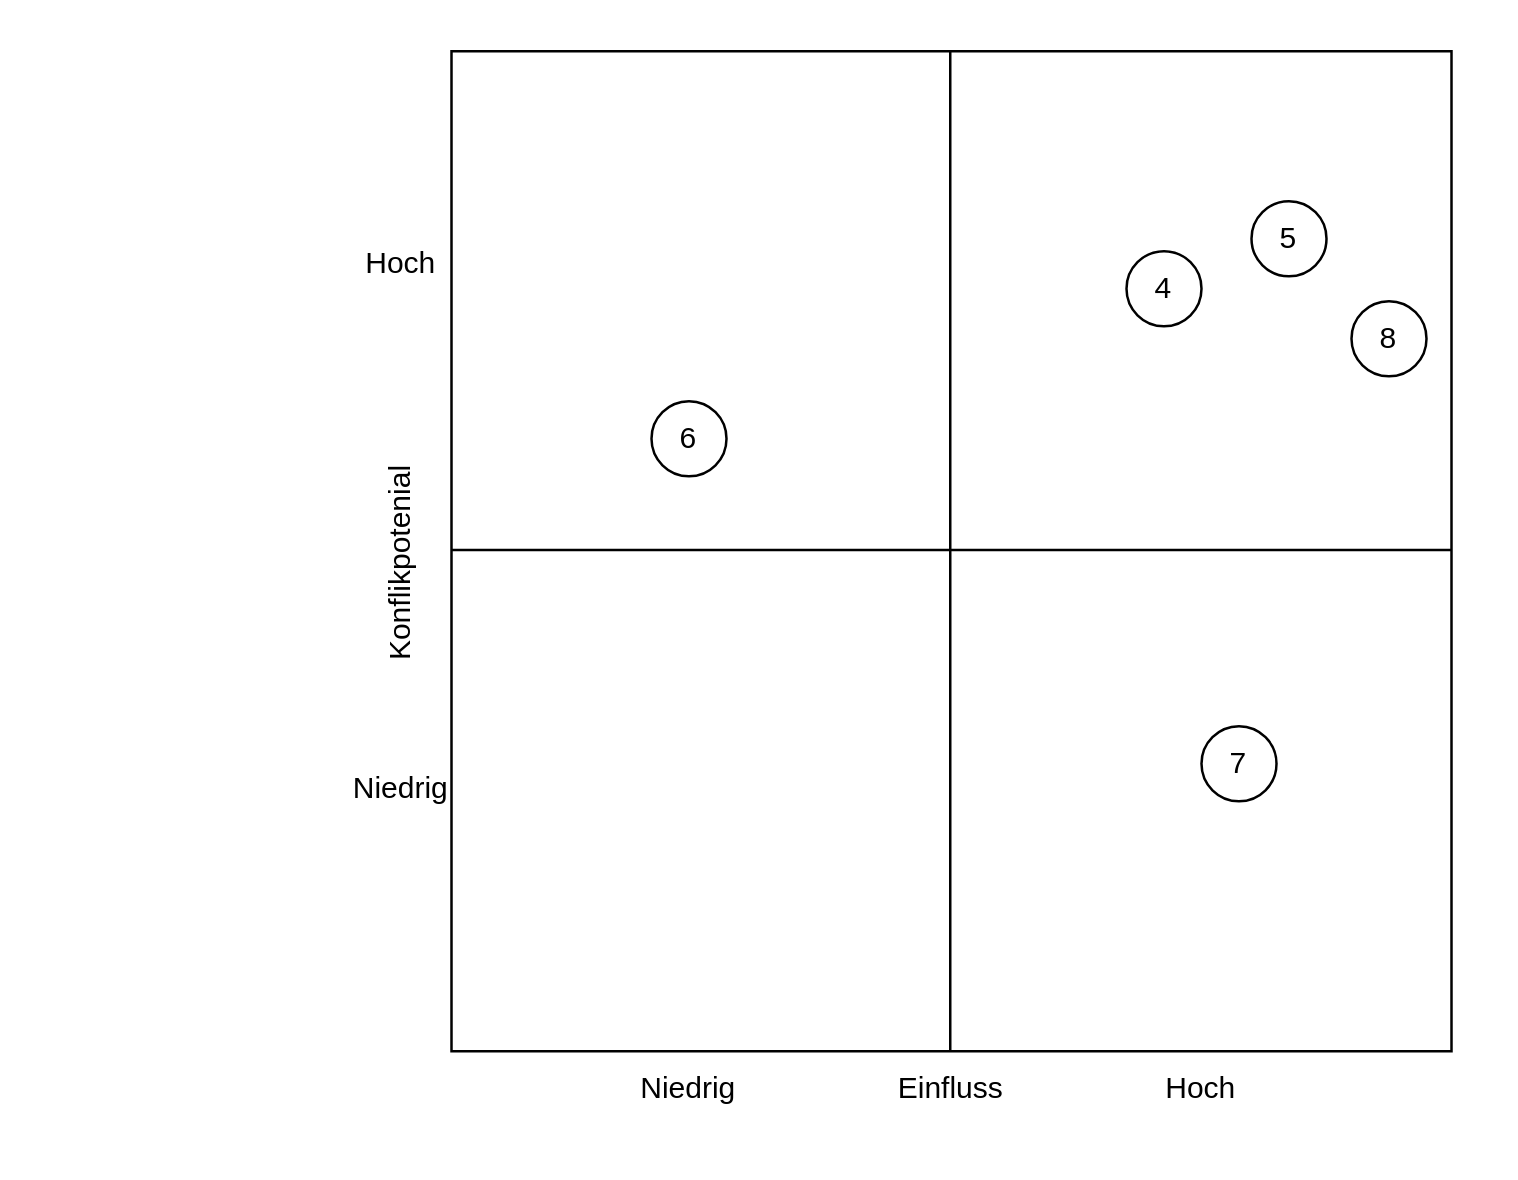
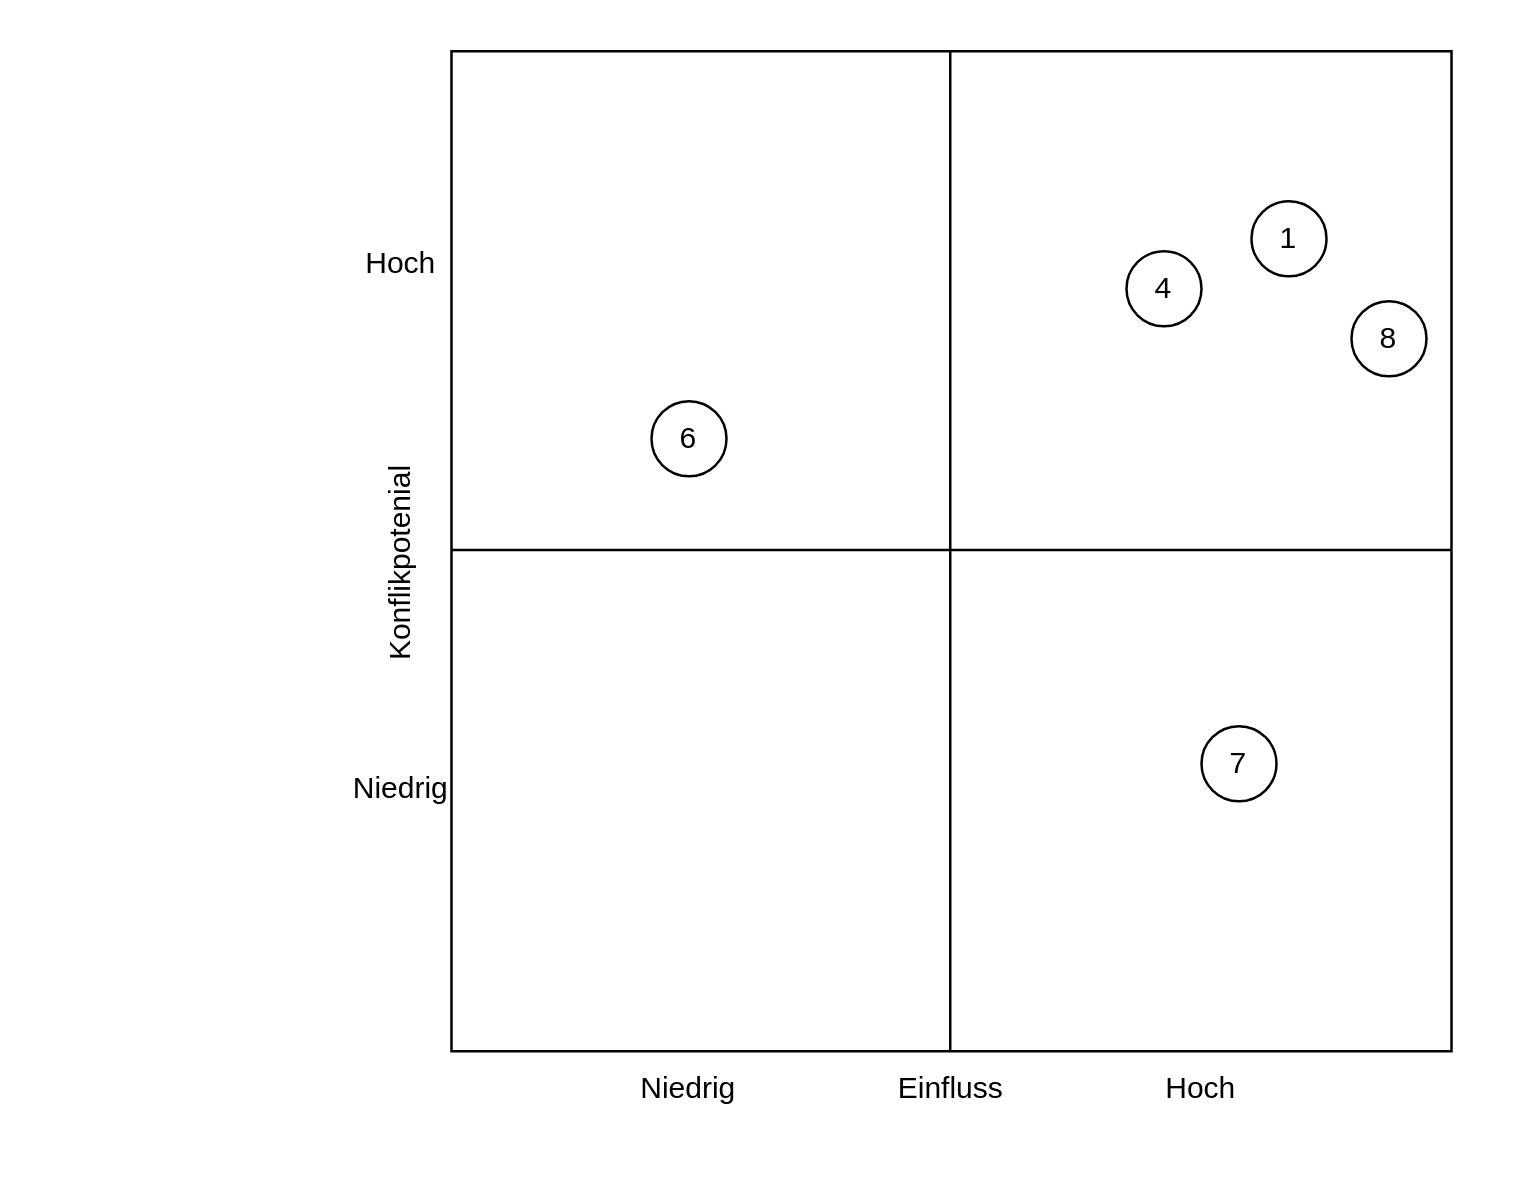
- <mxCell id="20" value="5" style="text;html=1;align=center;verticalAlign=middle;whiteSpace=wrap;rounded=0;" vertex="1" parent="1"><mxGeometry x="485" y="80" width="60" height="30" as="geometry" /></mxCell>
+ <mxCell id="20" value="1" style="text;html=1;align=center;verticalAlign=middle;whiteSpace=wrap;rounded=0;" vertex="1" parent="1"><mxGeometry x="485" y="80" width="60" height="30" as="geometry" /></mxCell>
